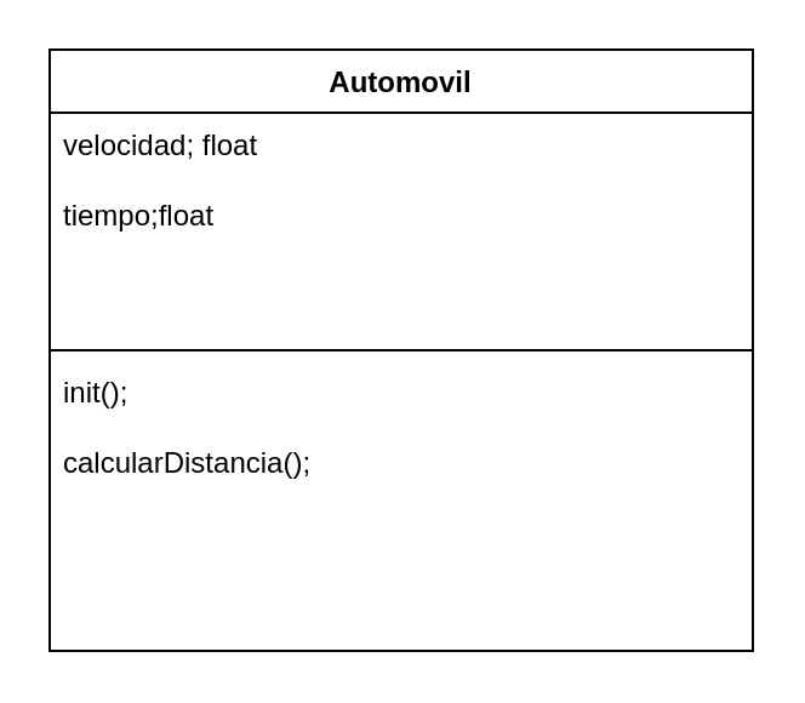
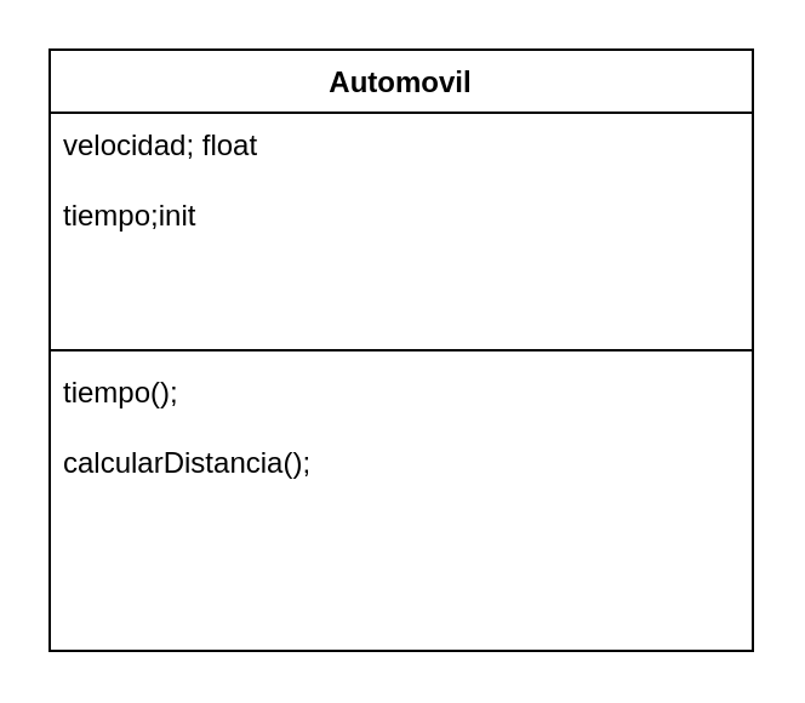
- <mxCell id="3" value="velocidad; float&lt;div&gt;&lt;br&gt;&lt;/div&gt;&lt;div&gt;tiempo;float&lt;/div&gt;" style="text;strokeColor=none;fillColor=none;align=left;verticalAlign=top;spacingLeft=4;spacingRight=4;overflow=hidden;rotatable=0;points=[[0,0.5],[1,0.5]];portConstraint=eastwest;whiteSpace=wrap;html=1;" vertex="1" parent="2"><mxGeometry y="26" width="290" height="94" as="geometry" /></mxCell>
+ <mxCell id="3" value="velocidad; float&lt;div&gt;&lt;br&gt;&lt;/div&gt;&lt;div&gt;tiempo;init&lt;/div&gt;" style="text;strokeColor=none;fillColor=none;align=left;verticalAlign=top;spacingLeft=4;spacingRight=4;overflow=hidden;rotatable=0;points=[[0,0.5],[1,0.5]];portConstraint=eastwest;whiteSpace=wrap;html=1;" vertex="1" parent="2"><mxGeometry y="26" width="290" height="94" as="geometry" /></mxCell>
- <mxCell id="5" value="&lt;div&gt;init();&lt;/div&gt;&lt;div&gt;&lt;br&gt;&lt;/div&gt;&lt;div&gt;calcularDistancia();&lt;/div&gt;" style="text;strokeColor=none;fillColor=none;align=left;verticalAlign=top;spacingLeft=4;spacingRight=4;overflow=hidden;rotatable=0;points=[[0,0.5],[1,0.5]];portConstraint=eastwest;whiteSpace=wrap;html=1;" vertex="1" parent="2"><mxGeometry y="128" width="290" height="120" as="geometry" /></mxCell>
+ <mxCell id="5" value="&lt;div&gt;tiempo();&lt;/div&gt;&lt;div&gt;&lt;br&gt;&lt;/div&gt;&lt;div&gt;calcularDistancia();&lt;/div&gt;" style="text;strokeColor=none;fillColor=none;align=left;verticalAlign=top;spacingLeft=4;spacingRight=4;overflow=hidden;rotatable=0;points=[[0,0.5],[1,0.5]];portConstraint=eastwest;whiteSpace=wrap;html=1;" vertex="1" parent="2"><mxGeometry y="128" width="290" height="120" as="geometry" /></mxCell>
